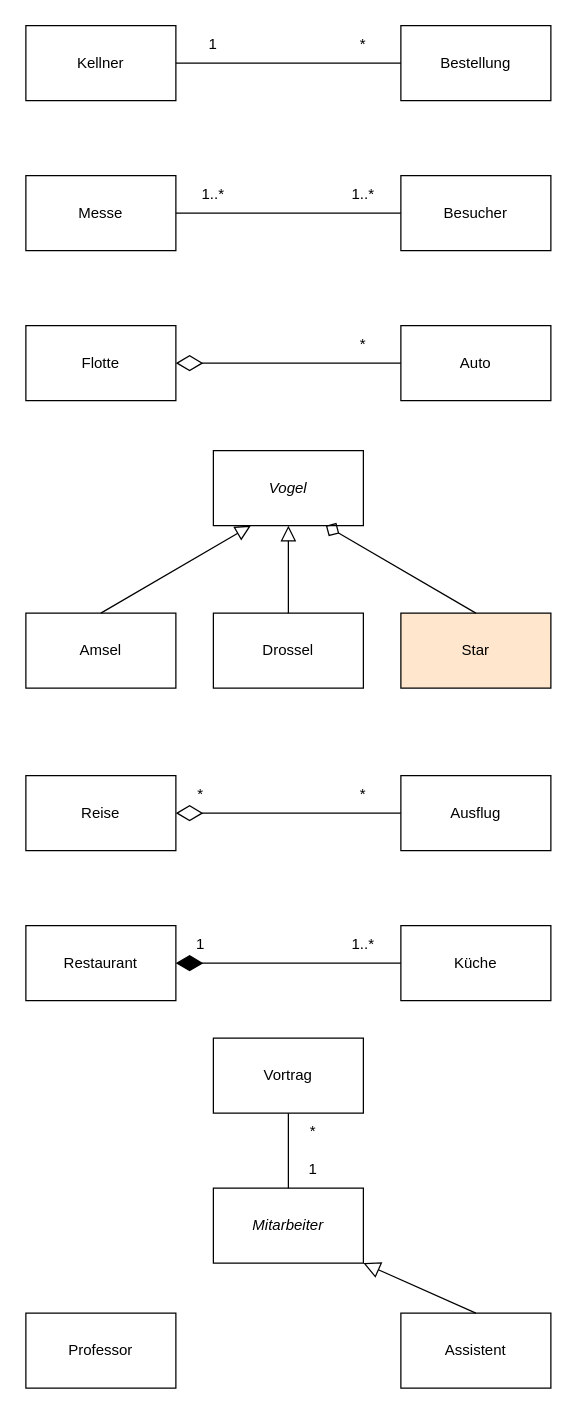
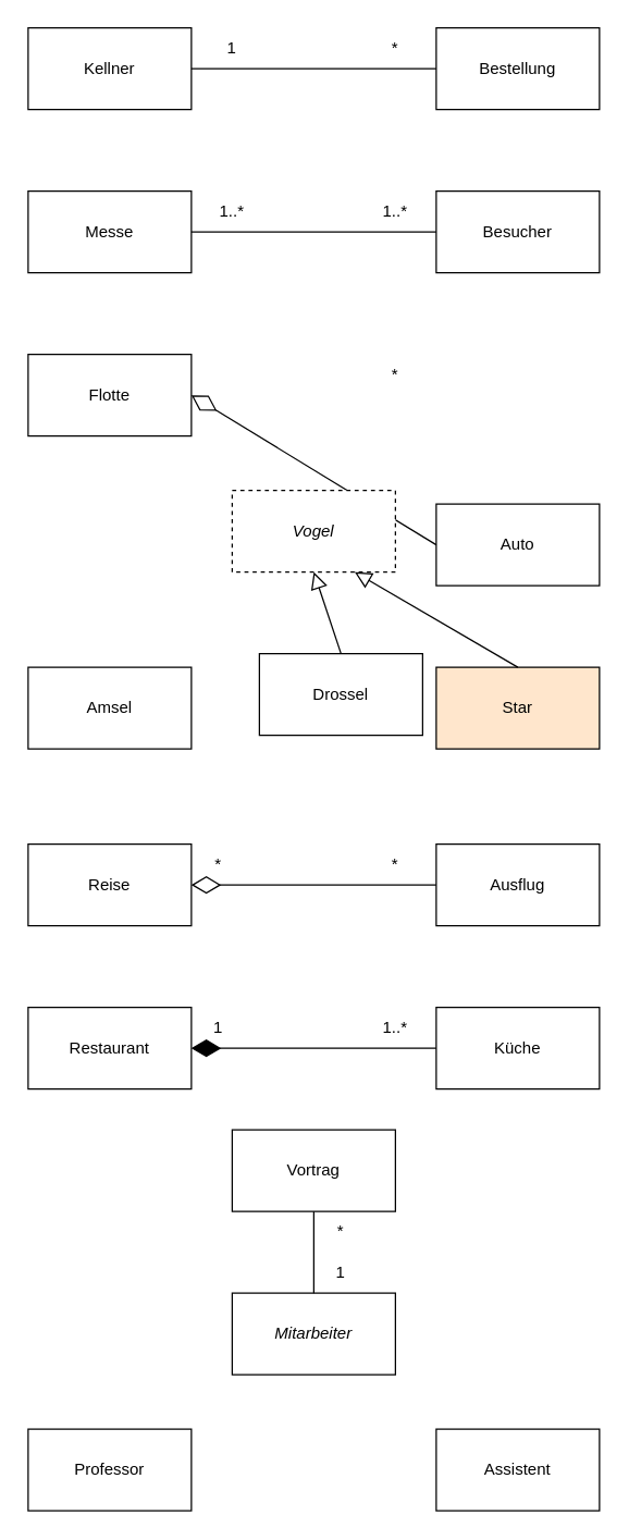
- <mxCell id="13" value="Auto" style="rounded=0;whiteSpace=wrap;html=1;" parent="1" vertex="1"><mxGeometry x="320" y="260" width="120" height="60" as="geometry" /></mxCell>
+ <mxCell id="13" value="Auto" style="rounded=0;whiteSpace=wrap;html=1;" parent="1" vertex="1"><mxGeometry x="320" y="370" width="120" height="60" as="geometry" /></mxCell>
- <mxCell id="16" value="&lt;i&gt;Vogel&lt;/i&gt;" style="rounded=0;whiteSpace=wrap;html=1;" parent="1" vertex="1"><mxGeometry x="170" y="360" width="120" height="60" as="geometry" /></mxCell>
+ <mxCell id="16" value="&lt;i&gt;Vogel&lt;/i&gt;" style="rounded=0;whiteSpace=wrap;html=1;dashed=1;" parent="1" vertex="1"><mxGeometry x="170" y="360" width="120" height="60" as="geometry" /></mxCell>
- <mxCell id="22" value="" style="endArrow=diamond;html=1;rounded=0;exitX=0.5;exitY=0;exitDx=0;exitDy=0;entryX=0.75;entryY=1;entryDx=0;entryDy=0;endFill=0;endSize=10;" parent="1" source="19" target="16" edge="1"><mxGeometry width="50" height="50" relative="1" as="geometry"><mxPoint x="100" y="510" as="sourcePoint" /><mxPoint x="220" y="440" as="targetPoint" /></mxGeometry></mxCell>
+ <mxCell id="22" value="" style="endArrow=block;html=1;rounded=0;exitX=0.5;exitY=0;exitDx=0;exitDy=0;entryX=0.75;entryY=1;entryDx=0;entryDy=0;endFill=0;endSize=10;" parent="1" source="19" target="16" edge="1"><mxGeometry width="50" height="50" relative="1" as="geometry"><mxPoint x="100" y="510" as="sourcePoint" /><mxPoint x="220" y="440" as="targetPoint" /></mxGeometry></mxCell>
- <mxCell id="20" value="" style="endArrow=block;html=1;rounded=0;exitX=0.5;exitY=0;exitDx=0;exitDy=0;entryX=0.25;entryY=1;entryDx=0;entryDy=0;endFill=0;endSize=10;" parent="1" source="17" target="16" edge="1"><mxGeometry width="50" height="50" relative="1" as="geometry"><mxPoint x="70" y="480" as="sourcePoint" /><mxPoint x="120" y="430" as="targetPoint" /></mxGeometry></mxCell>
- <mxCell id="18" value="Drossel" style="rounded=0;whiteSpace=wrap;html=1;" parent="1" vertex="1"><mxGeometry x="170" y="490" width="120" height="60" as="geometry" /></mxCell>
+ <mxCell id="18" value="Drossel" style="rounded=0;whiteSpace=wrap;html=1;" parent="1" vertex="1"><mxGeometry x="190" y="480" width="120" height="60" as="geometry" /></mxCell>
- <mxCell id="37" value="" style="endArrow=block;html=1;rounded=0;entryX=1;entryY=1;entryDx=0;entryDy=0;exitX=0.5;exitY=0;exitDx=0;exitDy=0;endFill=0;endSize=11;" parent="1" source="35" target="36" edge="1"><mxGeometry width="50" height="50" relative="1" as="geometry"><mxPoint x="90" y="1060" as="sourcePoint" /><mxPoint x="180" y="1020" as="targetPoint" /></mxGeometry></mxCell>
